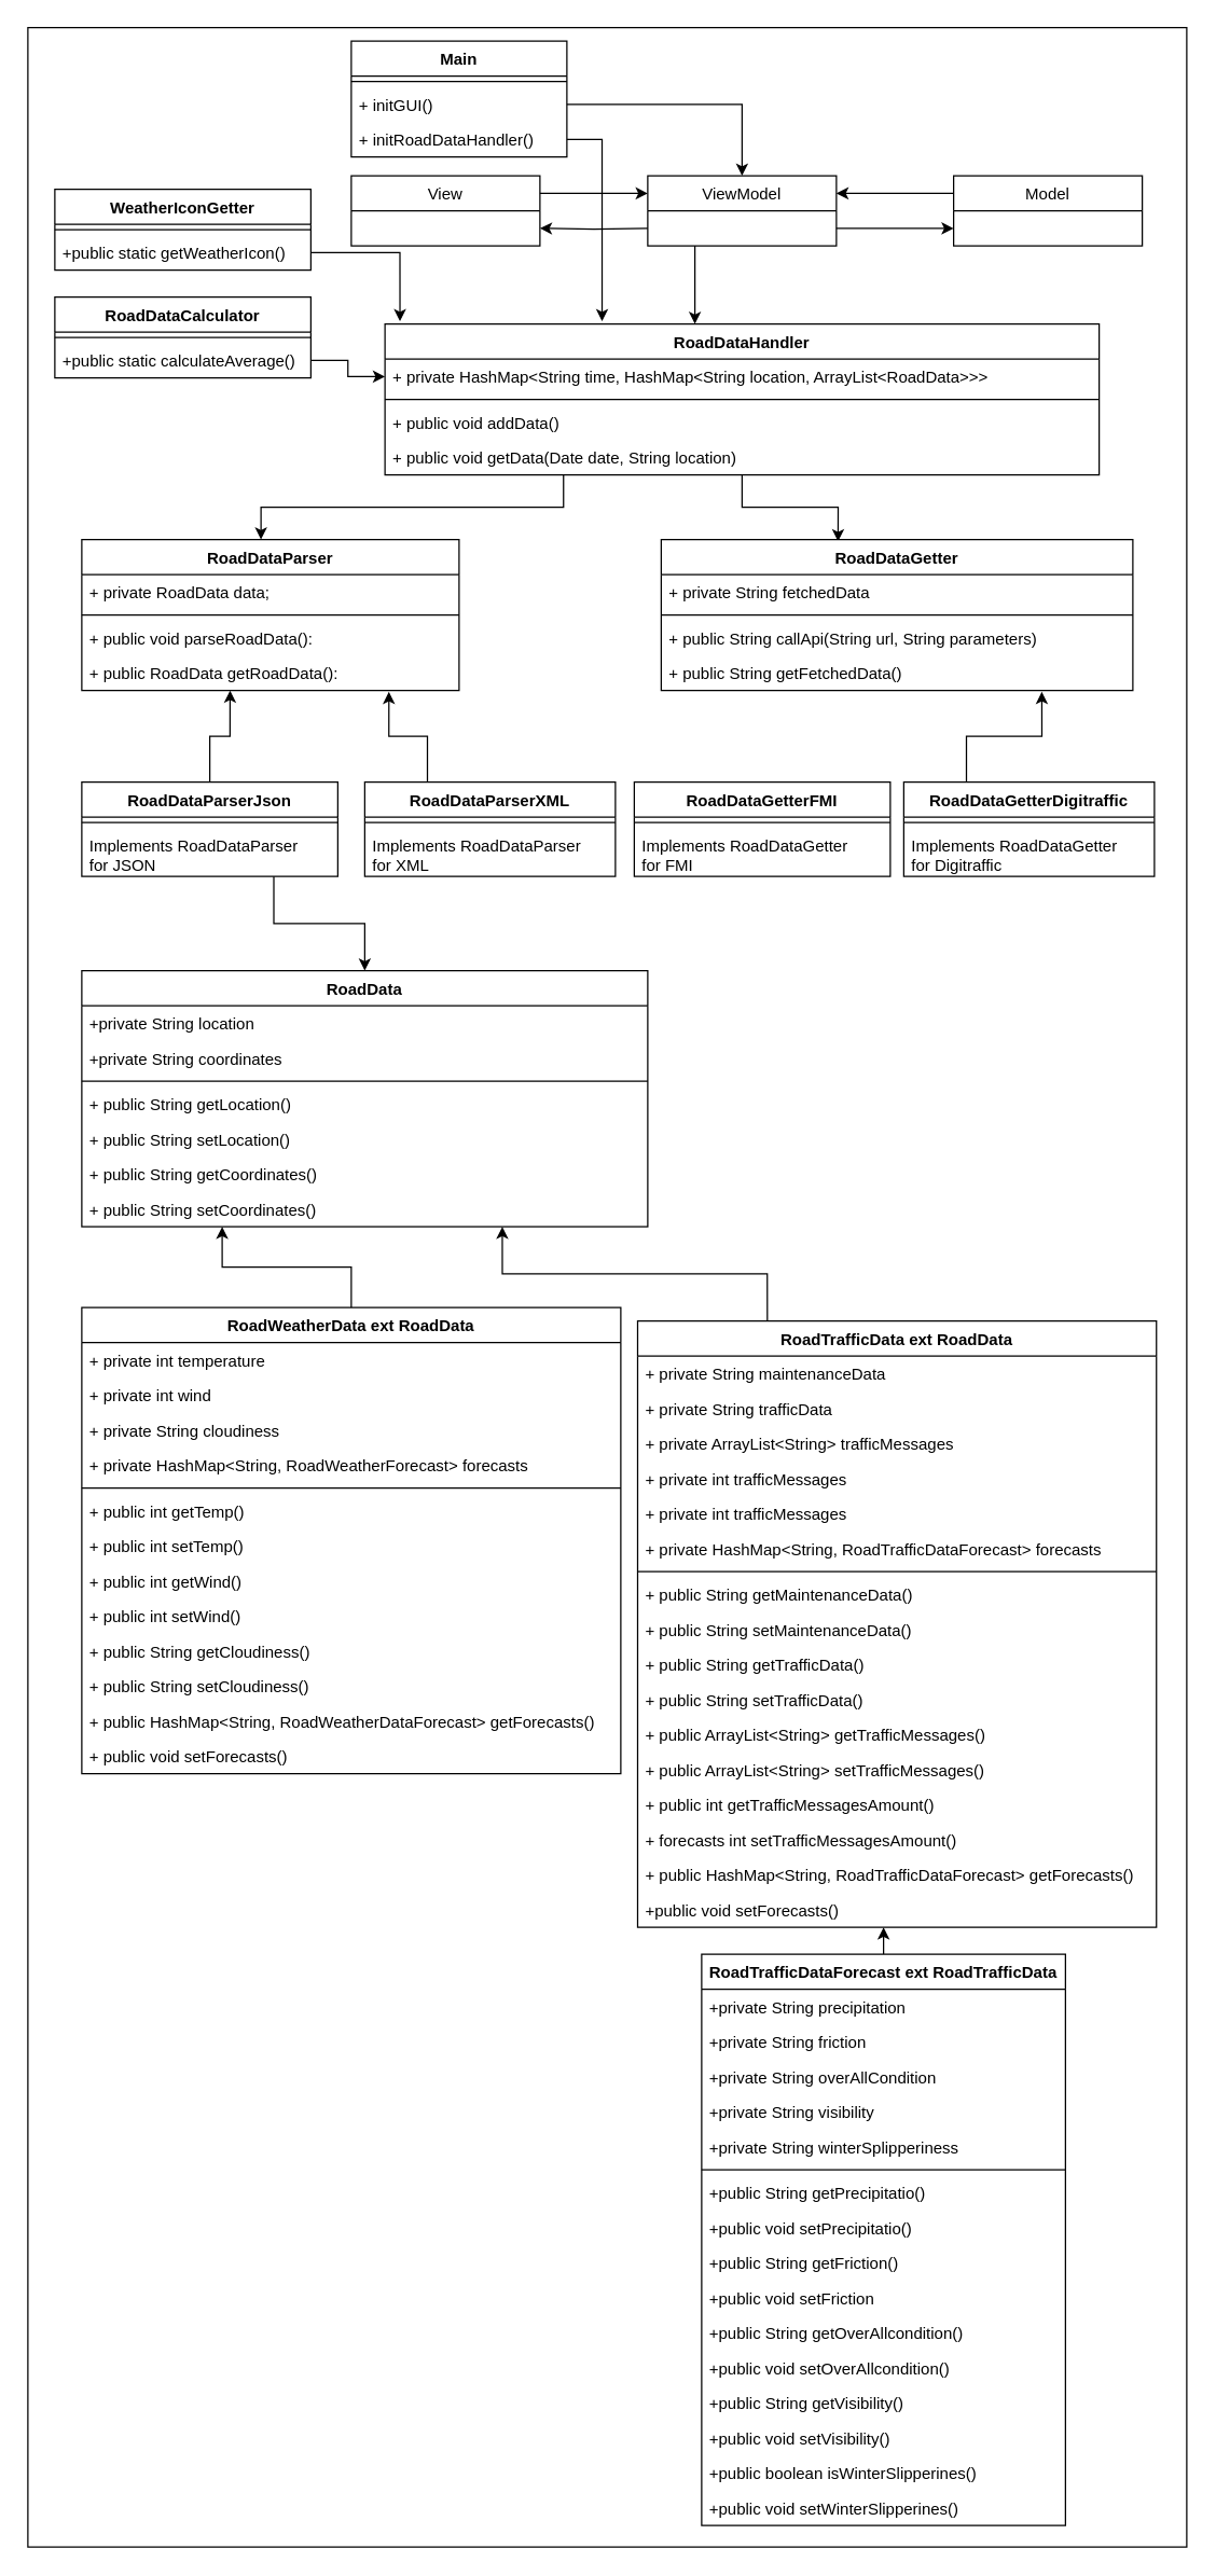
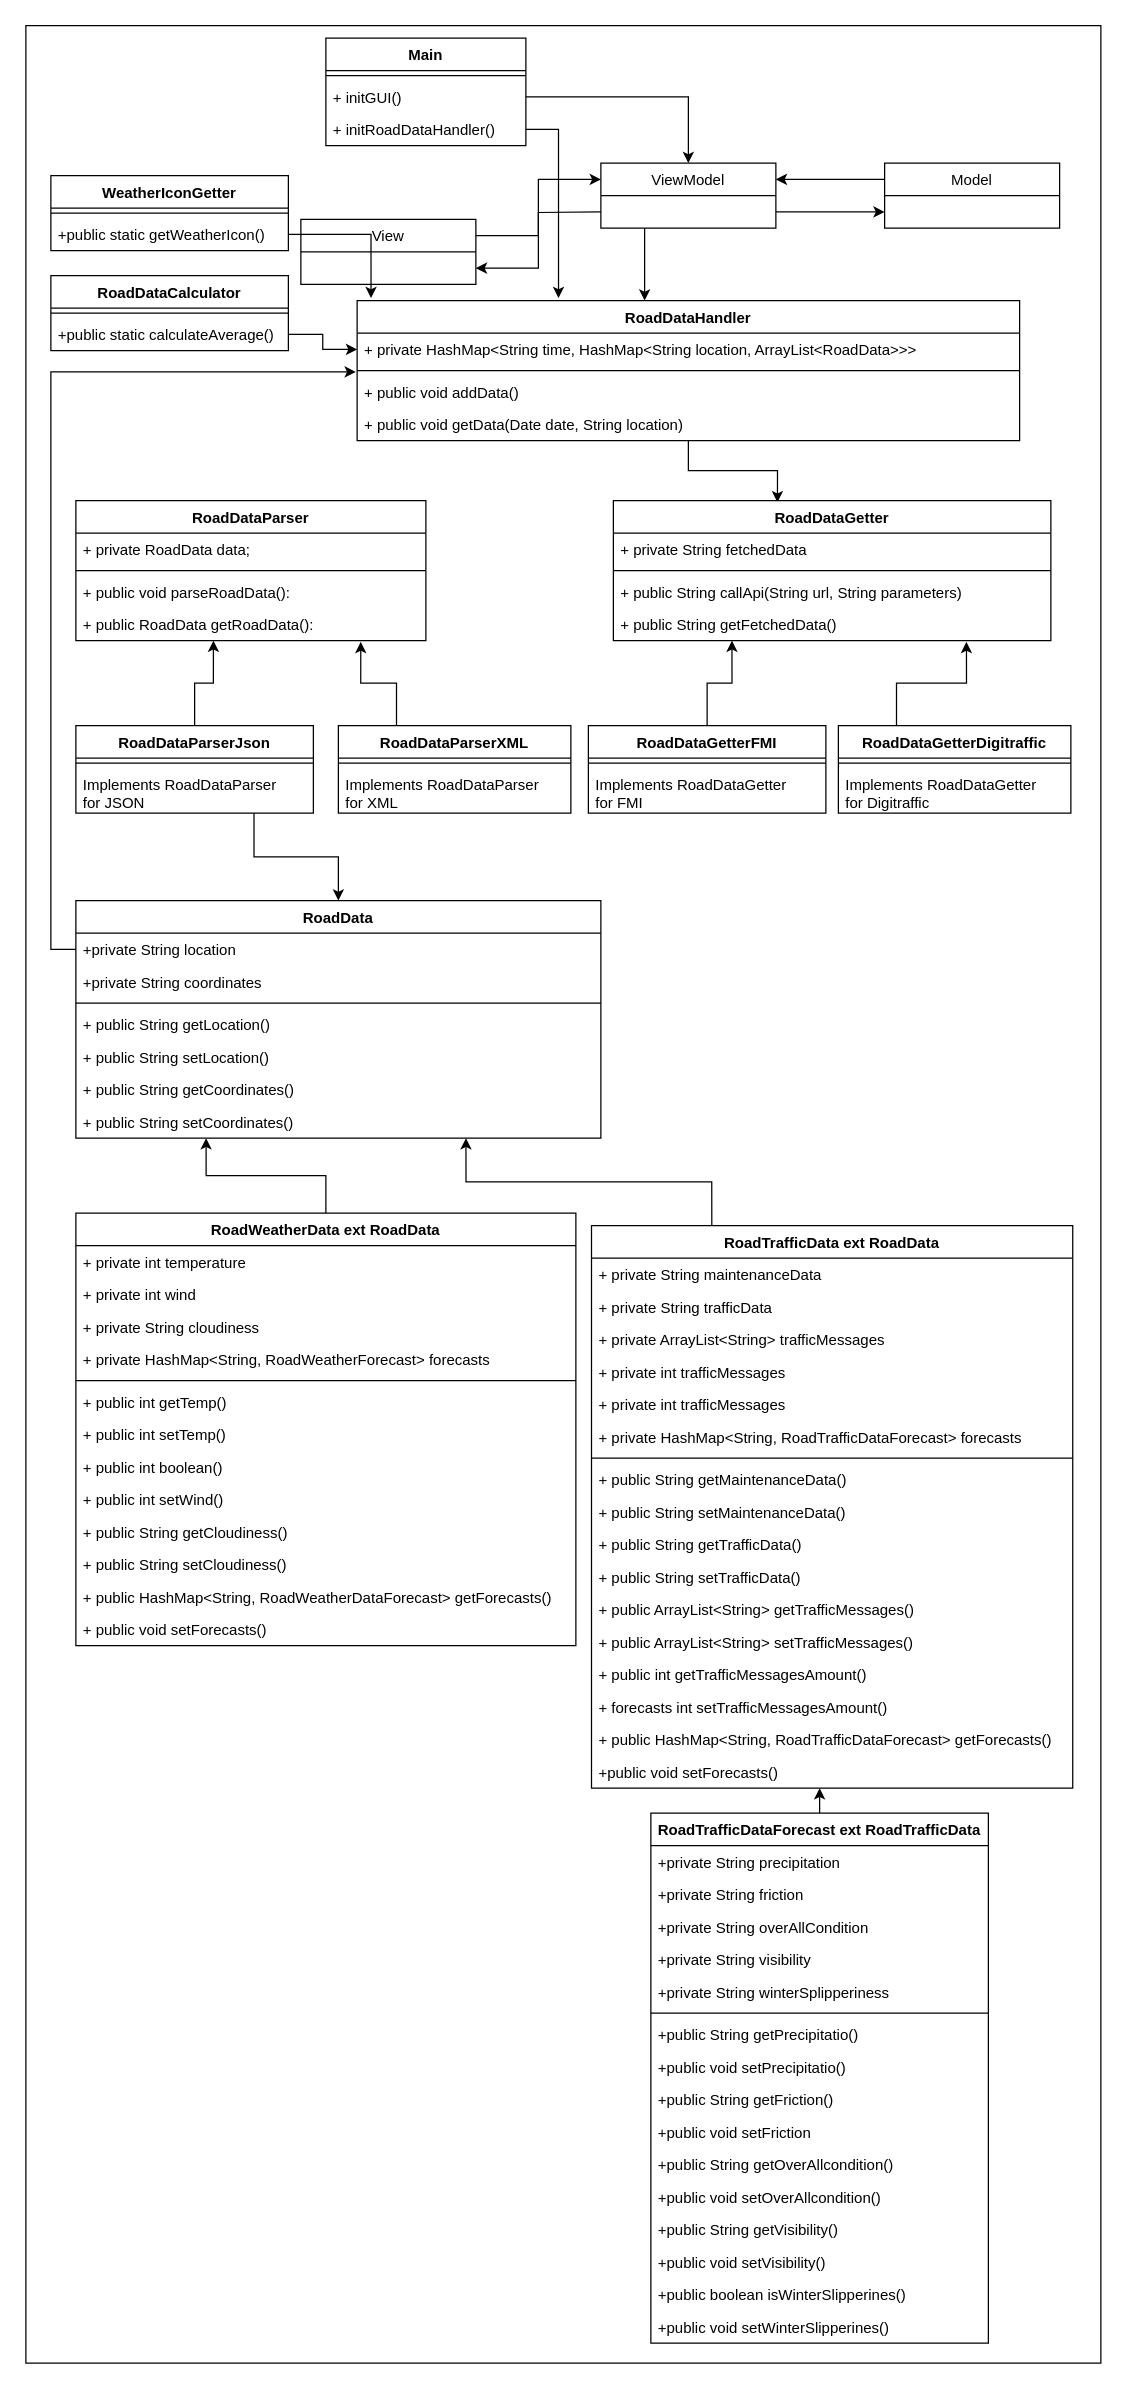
- <mxCell id="69" value="View" style="swimlane;fontStyle=0;childLayout=stackLayout;horizontal=1;startSize=26;fillColor=none;horizontalStack=0;resizeParent=1;resizeParentMax=0;resizeLast=0;collapsible=1;marginBottom=0;" parent="1" vertex="1"><mxGeometry x="260" y="130" width="140" height="52" as="geometry" /></mxCell>
+ <mxCell id="69" value="View" style="swimlane;fontStyle=0;childLayout=stackLayout;horizontal=1;startSize=26;fillColor=none;horizontalStack=0;resizeParent=1;resizeParentMax=0;resizeLast=0;collapsible=1;marginBottom=0;" parent="1" vertex="1"><mxGeometry x="240" y="175" width="140" height="52" as="geometry" /></mxCell>
- <mxCell id="3" style="edgeStyle=orthogonalEdgeStyle;rounded=0;orthogonalLoop=1;jettySize=auto;html=1;exitX=0.25;exitY=1;exitDx=0;exitDy=0;entryX=0.475;entryY=0;entryDx=0;entryDy=0;entryPerimeter=0;" parent="1" source="5" target="18" edge="1"><mxGeometry relative="1" as="geometry" /></mxCell>
+ <mxCell id="90" style="edgeStyle=orthogonalEdgeStyle;rounded=0;orthogonalLoop=1;jettySize=auto;html=1;exitX=0;exitY=0.5;exitDx=0;exitDy=0;entryX=-0.002;entryY=-0.115;entryDx=0;entryDy=0;entryPerimeter=0;" parent="1" source="11" target="8" edge="1"><mxGeometry relative="1" as="geometry" /></mxCell>
+ <mxCell id="86" style="edgeStyle=orthogonalEdgeStyle;rounded=0;orthogonalLoop=1;jettySize=auto;html=1;exitX=0.5;exitY=0;exitDx=0;exitDy=0;entryX=0.271;entryY=1;entryDx=0;entryDy=0;entryPerimeter=0;" parent="1" source="87" target="78" edge="1"><mxGeometry relative="1" as="geometry" /></mxCell>
- <mxCell id="41" value="+ public int getWind()" style="text;strokeColor=none;fillColor=none;align=left;verticalAlign=top;spacingLeft=4;spacingRight=4;overflow=hidden;rotatable=0;points=[[0,0.5],[1,0.5]];portConstraint=eastwest;" parent="33" vertex="1"><mxGeometry y="190" width="400" height="26" as="geometry" /></mxCell>
+ <mxCell id="41" value="+ public int boolean()" style="text;strokeColor=none;fillColor=none;align=left;verticalAlign=top;spacingLeft=4;spacingRight=4;overflow=hidden;rotatable=0;points=[[0,0.5],[1,0.5]];portConstraint=eastwest;" parent="33" vertex="1"><mxGeometry y="190" width="400" height="26" as="geometry" /></mxCell>
